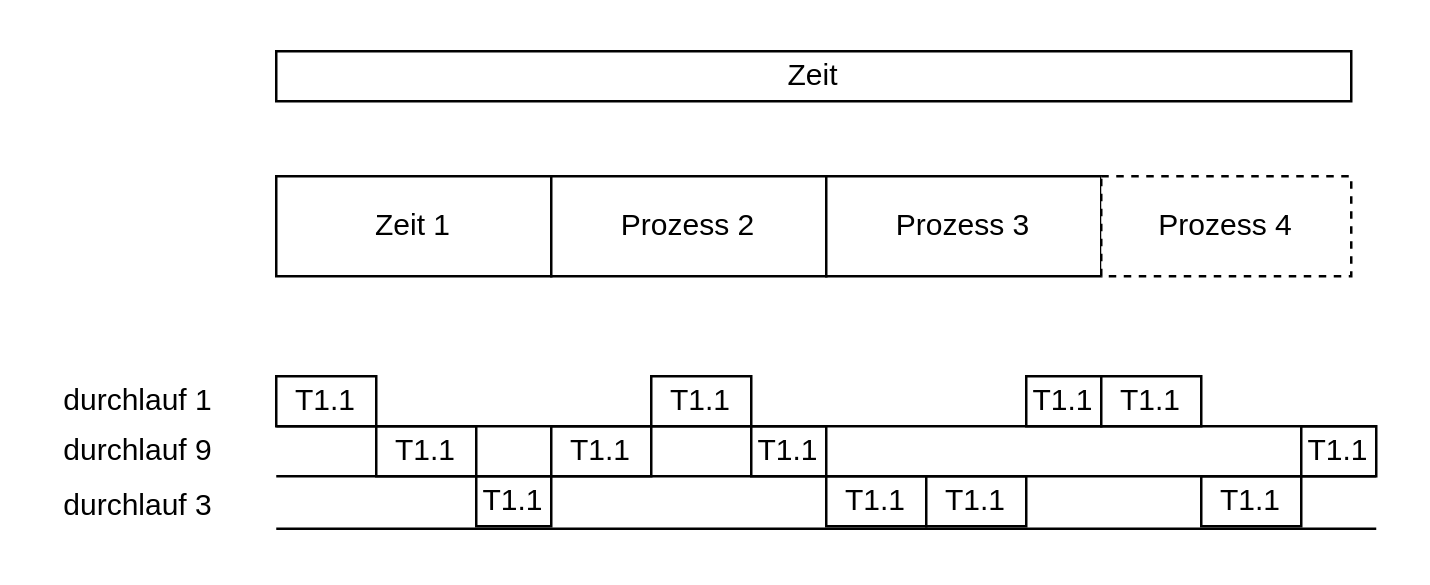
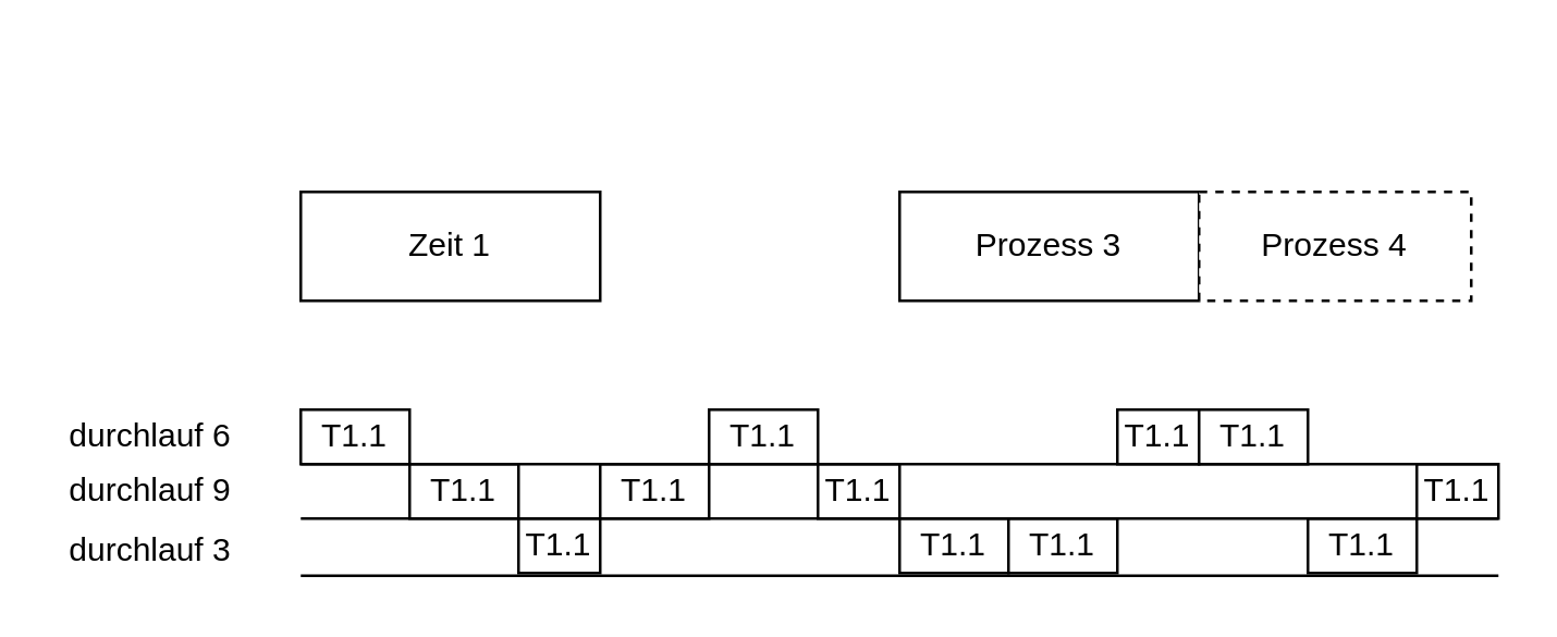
- <mxCell id="2" value="Zeit" style="rounded=0;whiteSpace=wrap;html=1;" vertex="1" parent="1"><mxGeometry x="110" y="20" width="430" height="20" as="geometry" /></mxCell>
- <mxCell id="4" value="Prozess 2" style="rounded=0;whiteSpace=wrap;html=1;" vertex="1" parent="1"><mxGeometry x="220" y="70" width="110" height="40" as="geometry" /></mxCell>
- <mxCell id="19" value="durchlauf 1" style="text;html=1;strokeColor=none;fillColor=none;align=center;verticalAlign=middle;whiteSpace=wrap;rounded=0;" vertex="1" parent="1"><mxGeometry y="145" width="70" height="30" as="geometry" x="20" /></mxCell>
+ <mxCell id="19" value="durchlauf 6" style="text;html=1;strokeColor=none;fillColor=none;align=center;verticalAlign=middle;whiteSpace=wrap;rounded=0;" vertex="1" parent="1"><mxGeometry y="145" width="70" height="30" as="geometry" x="20" /></mxCell>
